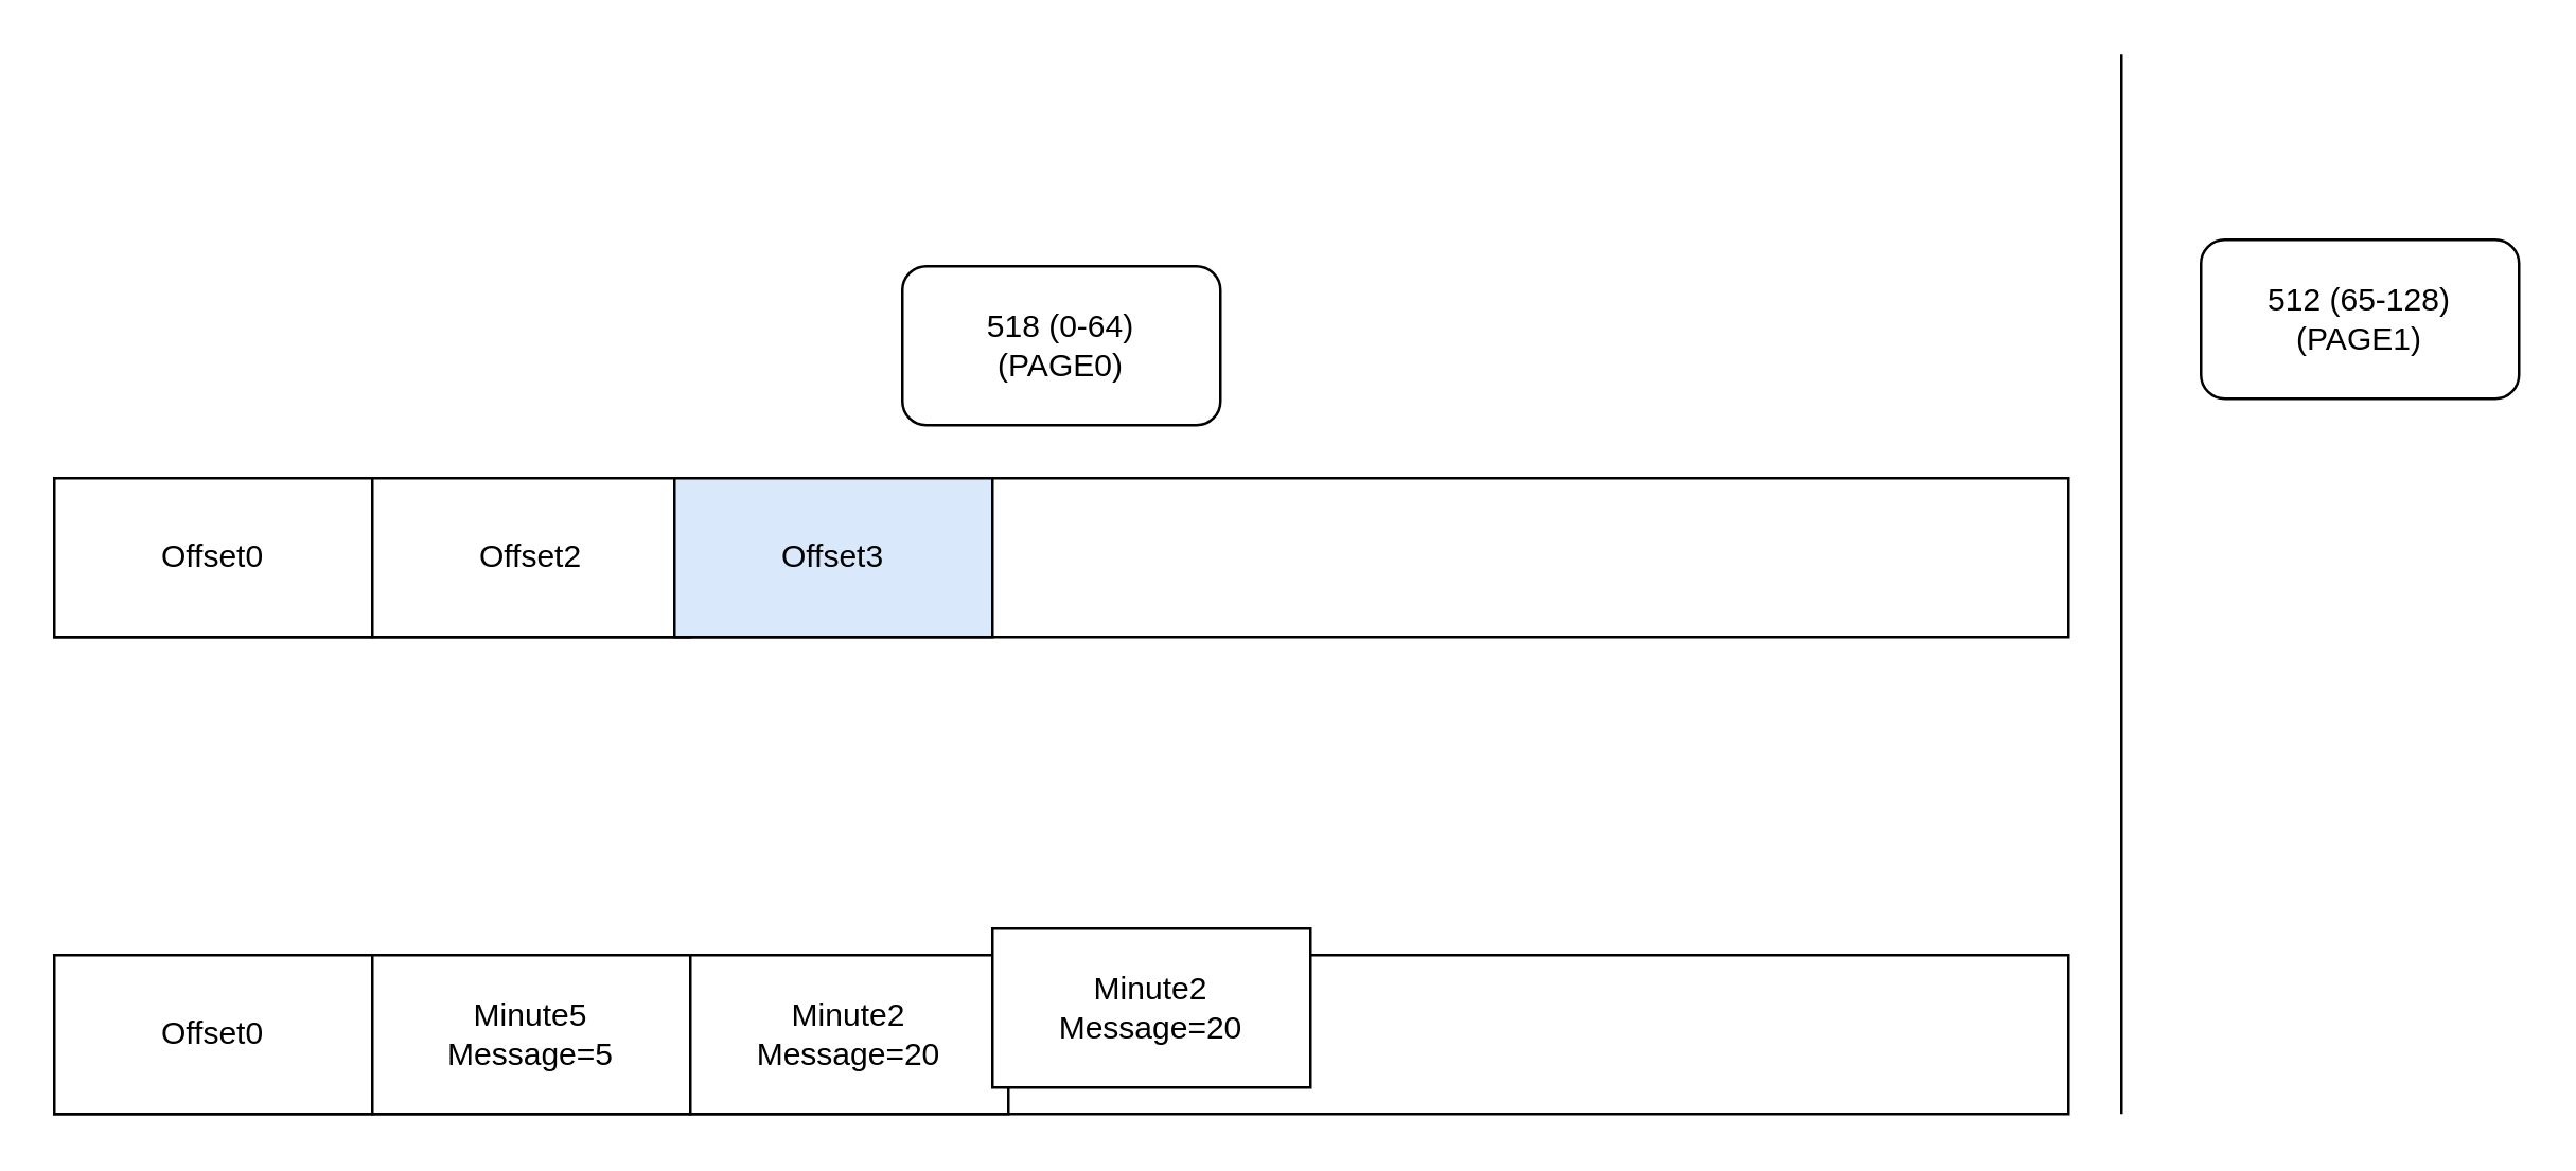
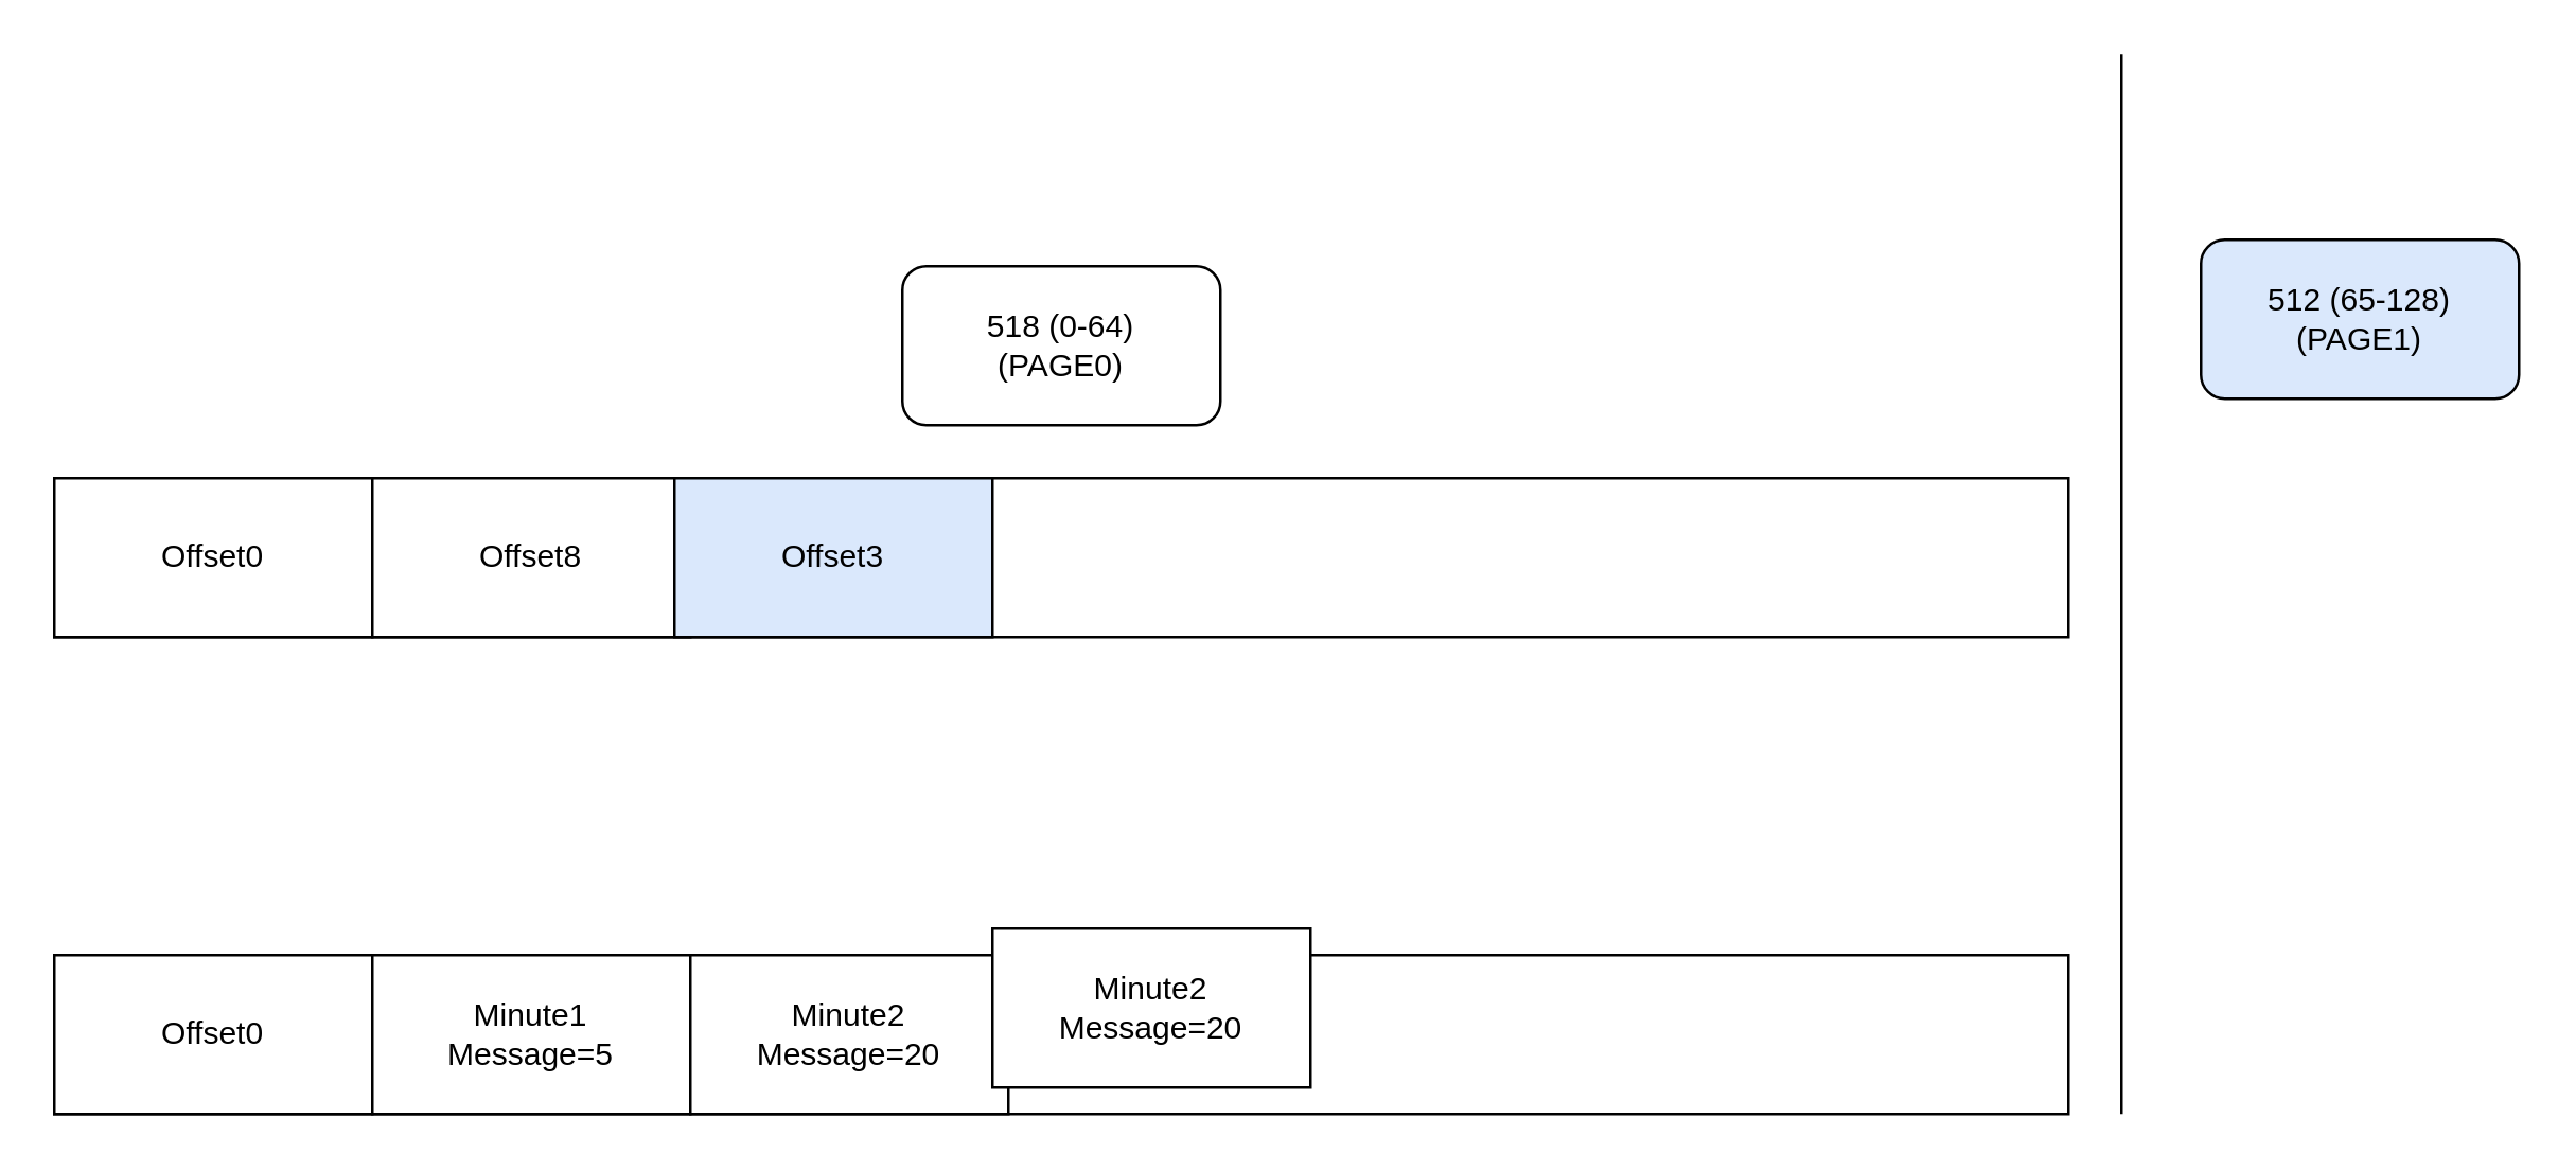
- <mxCell id="7" value="512 (65-128)&lt;br&gt;(PAGE1)" style="rounded=1;whiteSpace=wrap;html=1;" parent="1" vertex="1"><mxGeometry x="830" y="90" width="120" height="60" as="geometry" /></mxCell>
+ <mxCell id="7" value="512 (65-128)&lt;br&gt;(PAGE1)" style="rounded=1;whiteSpace=wrap;html=1;fillColor=#dae8fc;" parent="1" vertex="1"><mxGeometry x="830" y="90" width="120" height="60" as="geometry" /></mxCell>
- <mxCell id="4" value="Offset2" style="rounded=0;whiteSpace=wrap;html=1;" parent="1" vertex="1"><mxGeometry x="140" y="180" width="120" height="60" as="geometry" /></mxCell>
+ <mxCell id="4" value="Offset8" style="rounded=0;whiteSpace=wrap;html=1;" parent="1" vertex="1"><mxGeometry x="140" y="180" width="120" height="60" as="geometry" /></mxCell>
- <mxCell id="11" value="Minute5&lt;br&gt;Message=5" style="rounded=0;whiteSpace=wrap;html=1;" vertex="1" parent="1"><mxGeometry x="140" y="360" width="120" height="60" as="geometry" /></mxCell>
+ <mxCell id="11" value="Minute1&lt;br&gt;Message=5" style="rounded=0;whiteSpace=wrap;html=1;" vertex="1" parent="1"><mxGeometry x="140" y="360" width="120" height="60" as="geometry" /></mxCell>
